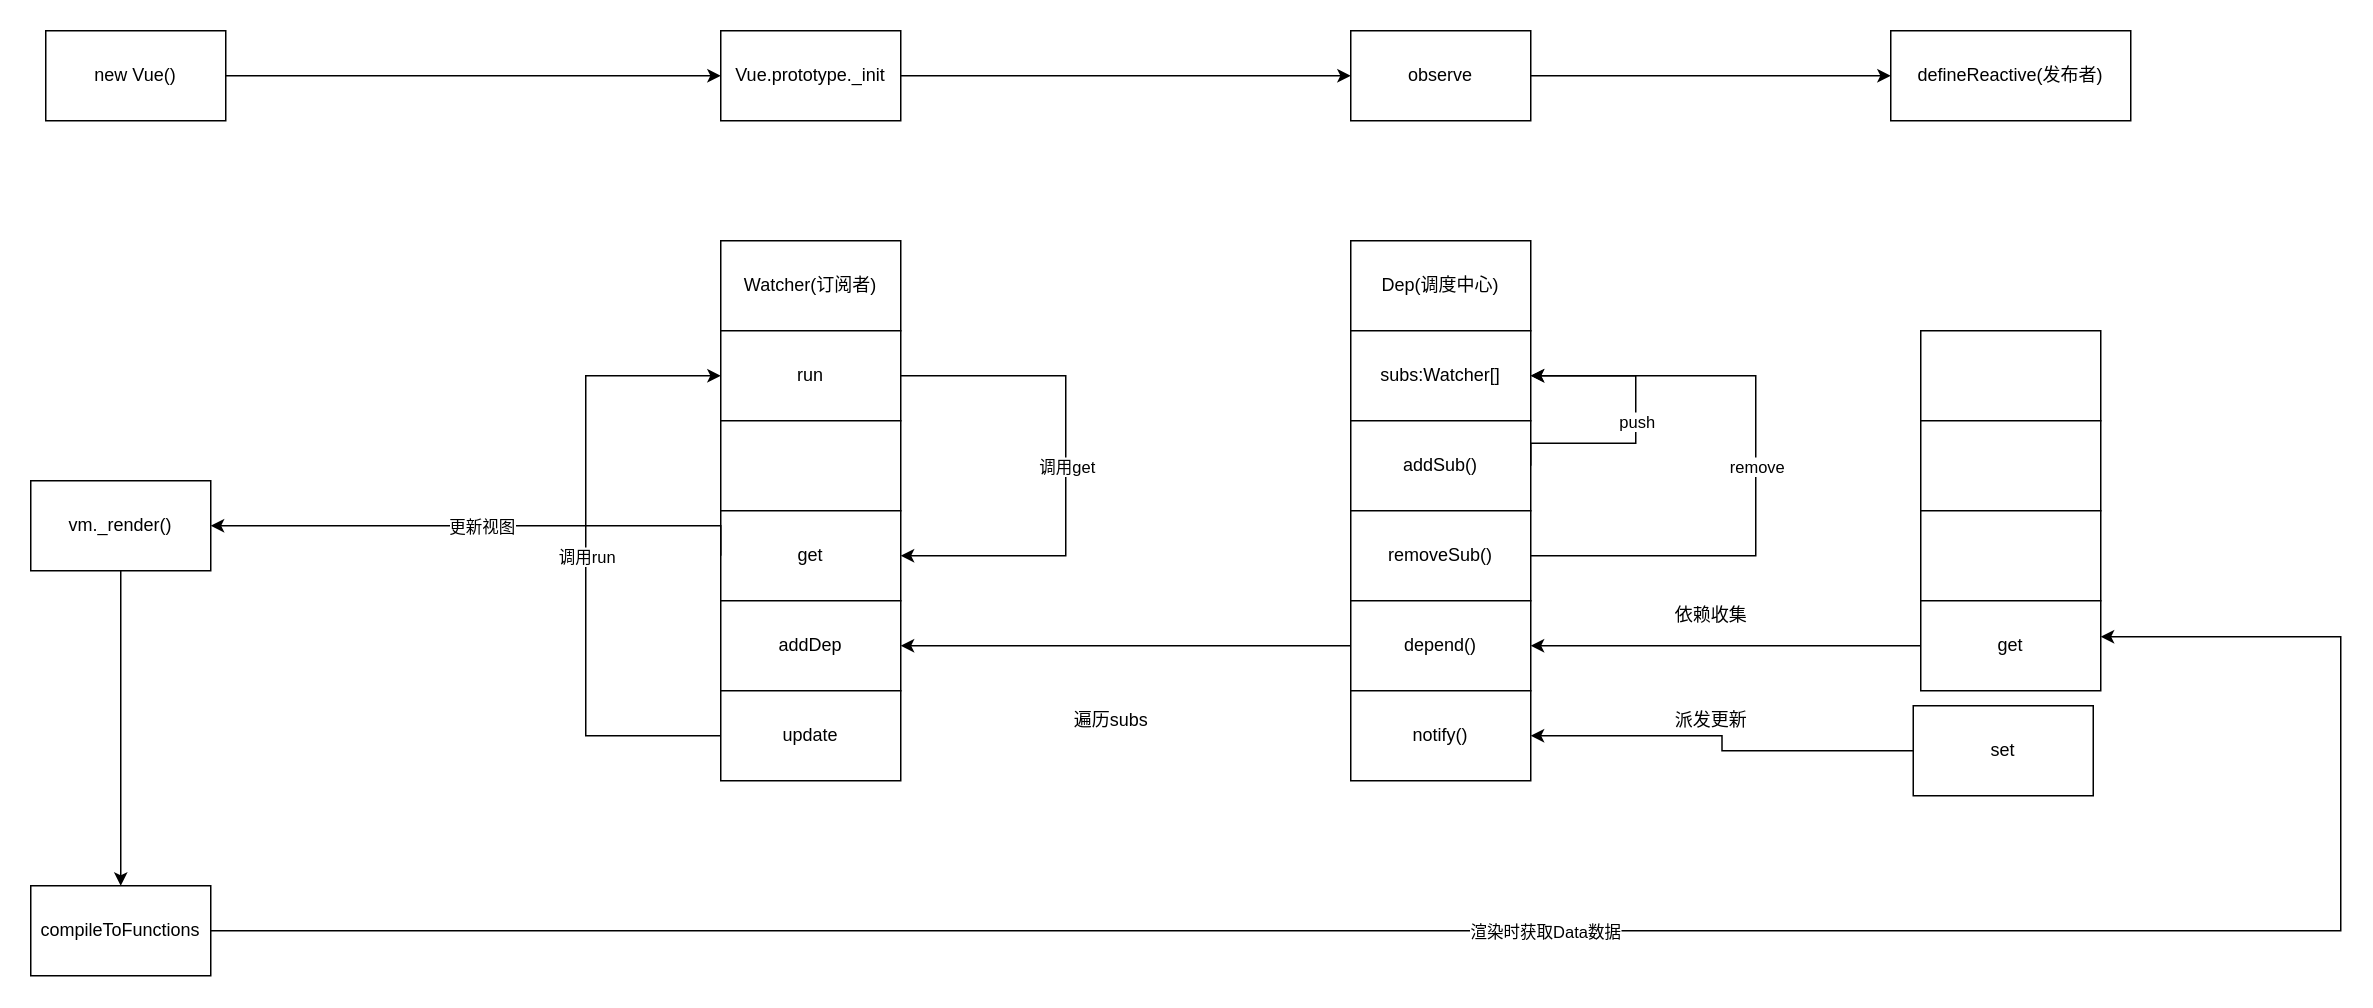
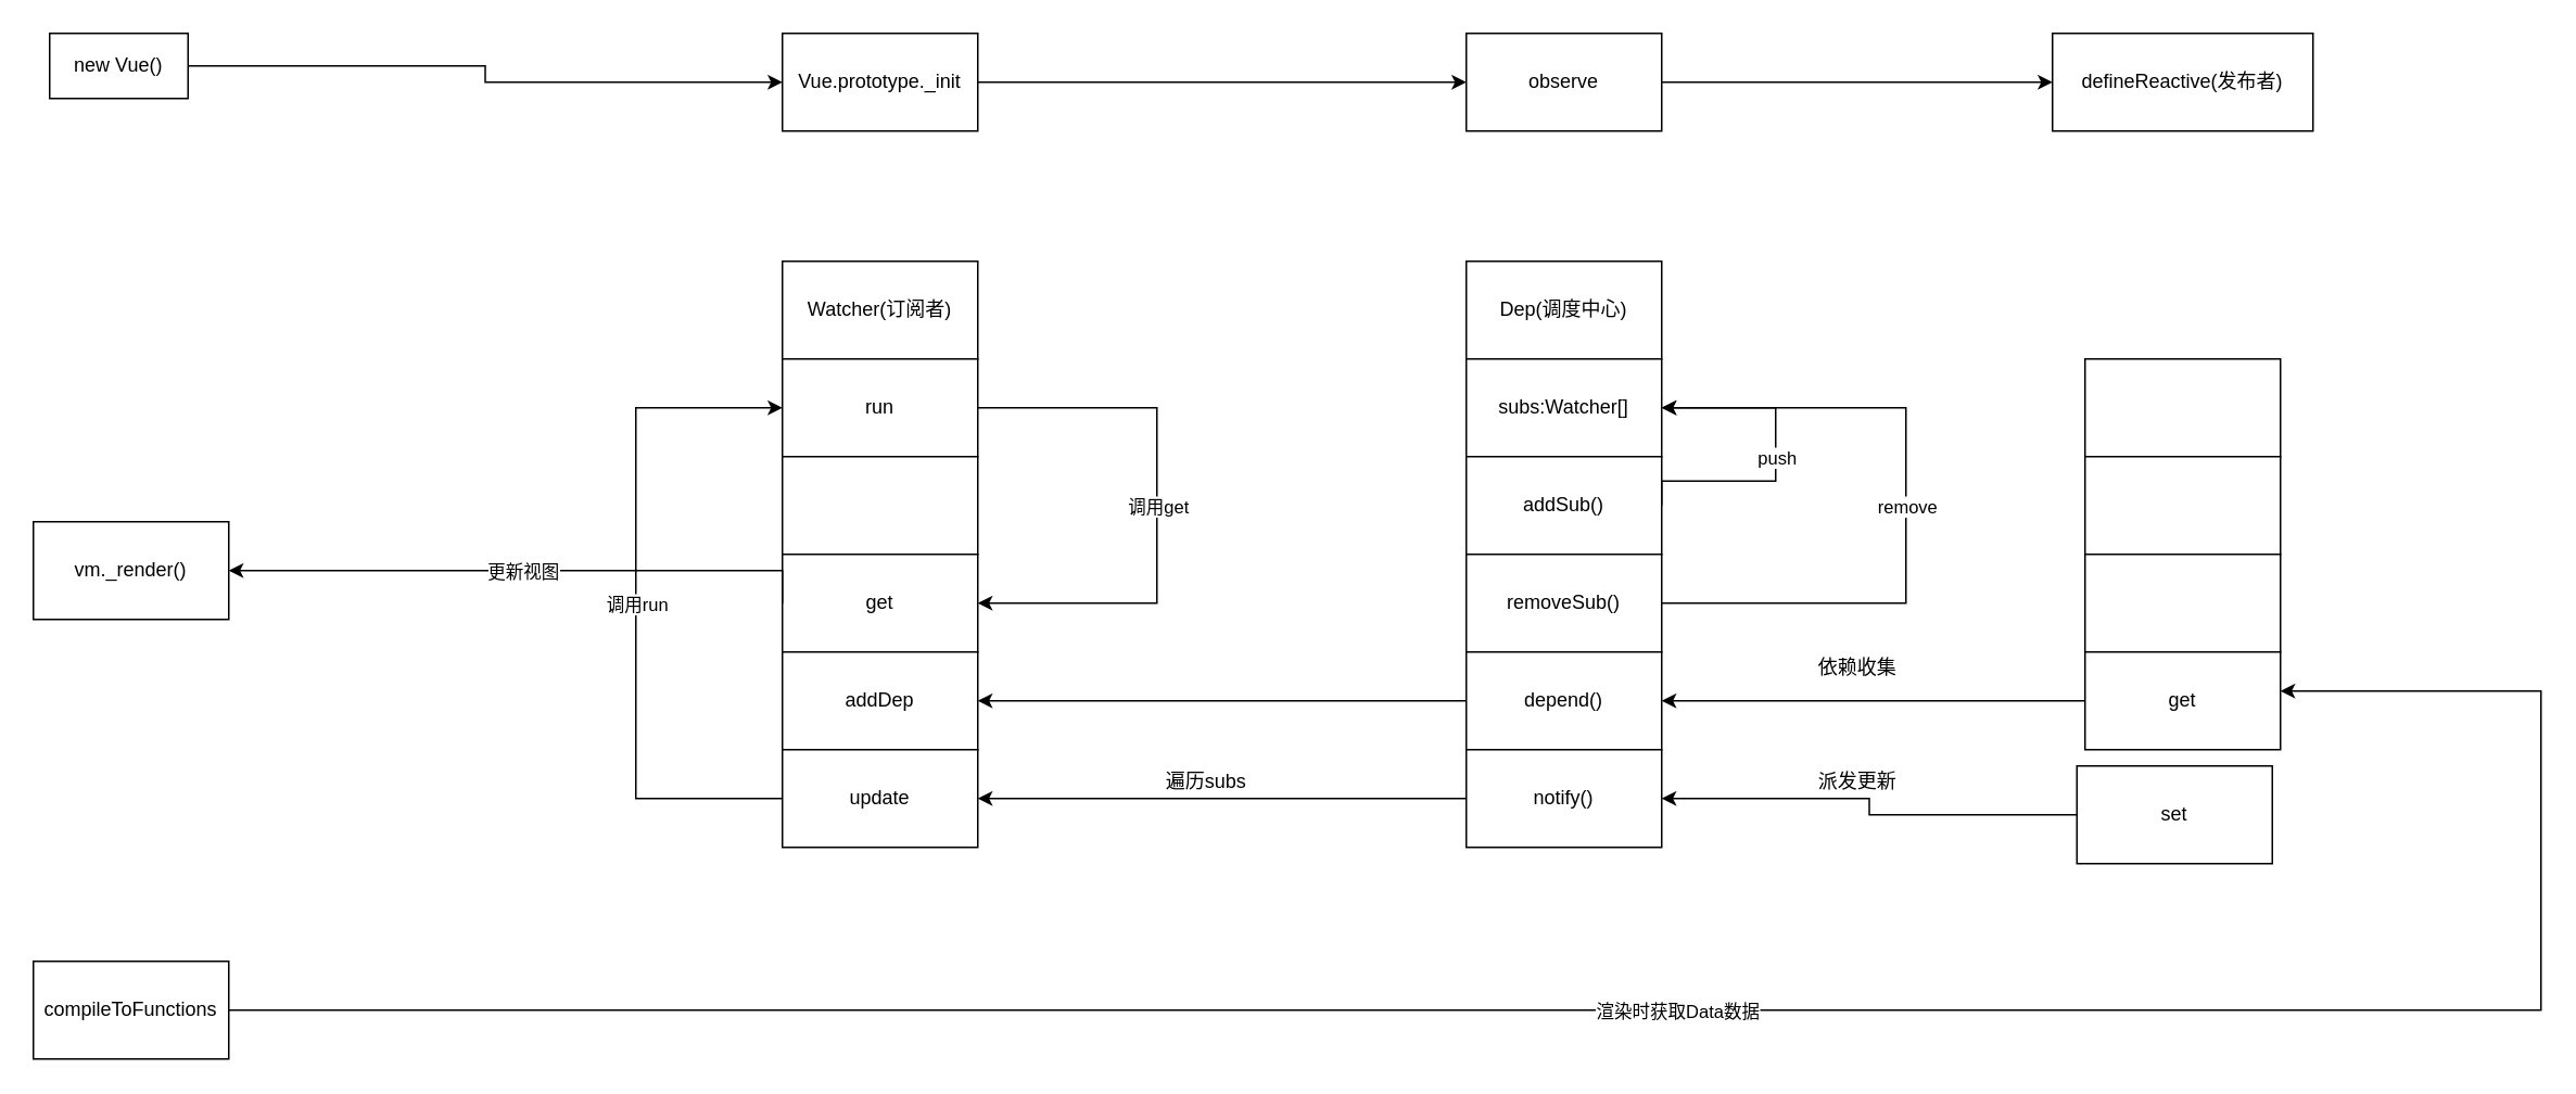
- <mxCell id="3" value="new Vue()" style="rounded=0;whiteSpace=wrap;html=1;" vertex="1" parent="1"><mxGeometry x="30" y="20" width="120" height="60" as="geometry" /></mxCell>
+ <mxCell id="3" value="new Vue()" style="rounded=0;whiteSpace=wrap;html=1;" vertex="1" parent="1"><mxGeometry x="30" y="20" width="85" height="40" as="geometry" /></mxCell>
- <mxCell id="41" value="" style="edgeStyle=orthogonalEdgeStyle;rounded=0;orthogonalLoop=1;jettySize=auto;html=1;" edge="1" parent="1" source="42" target="45"><mxGeometry relative="1" as="geometry" /></mxCell>
+ <mxCell id="17" value="" style="edgeStyle=orthogonalEdgeStyle;rounded=0;orthogonalLoop=1;jettySize=auto;html=1;entryX=1;entryY=0.5;entryDx=0;entryDy=0;" edge="1" parent="1" source="18" target="35"><mxGeometry relative="1" as="geometry"><mxPoint x="820" y="490" as="targetPoint" /></mxGeometry></mxCell>
